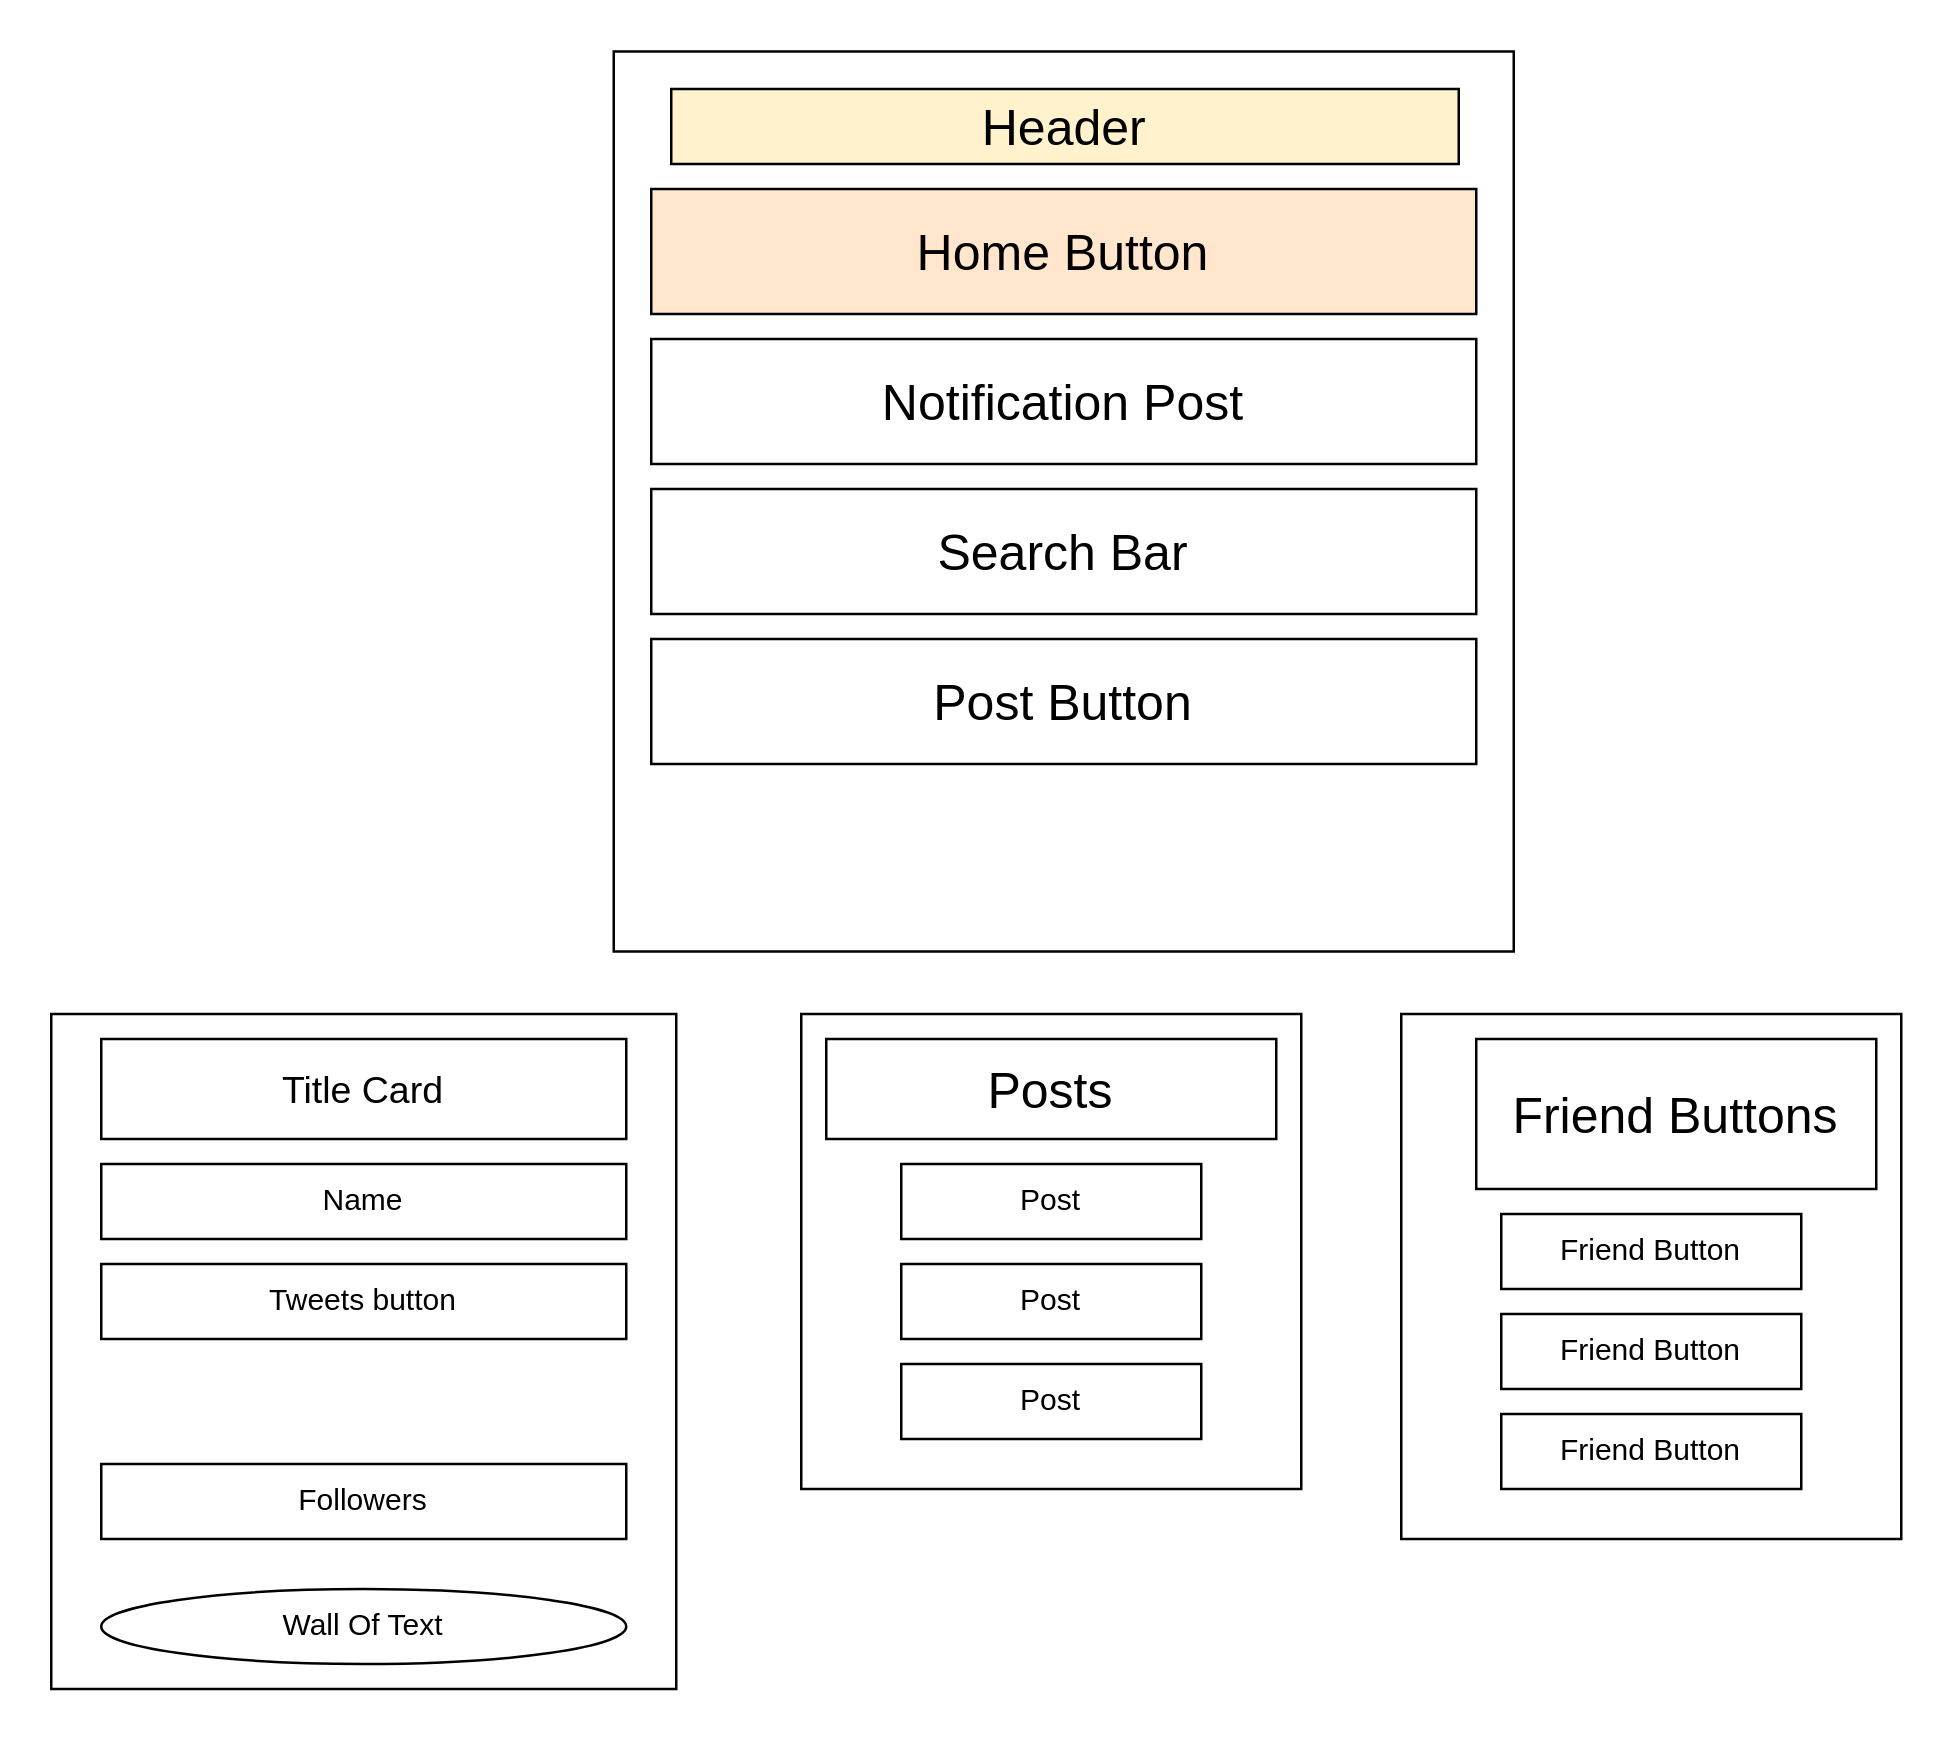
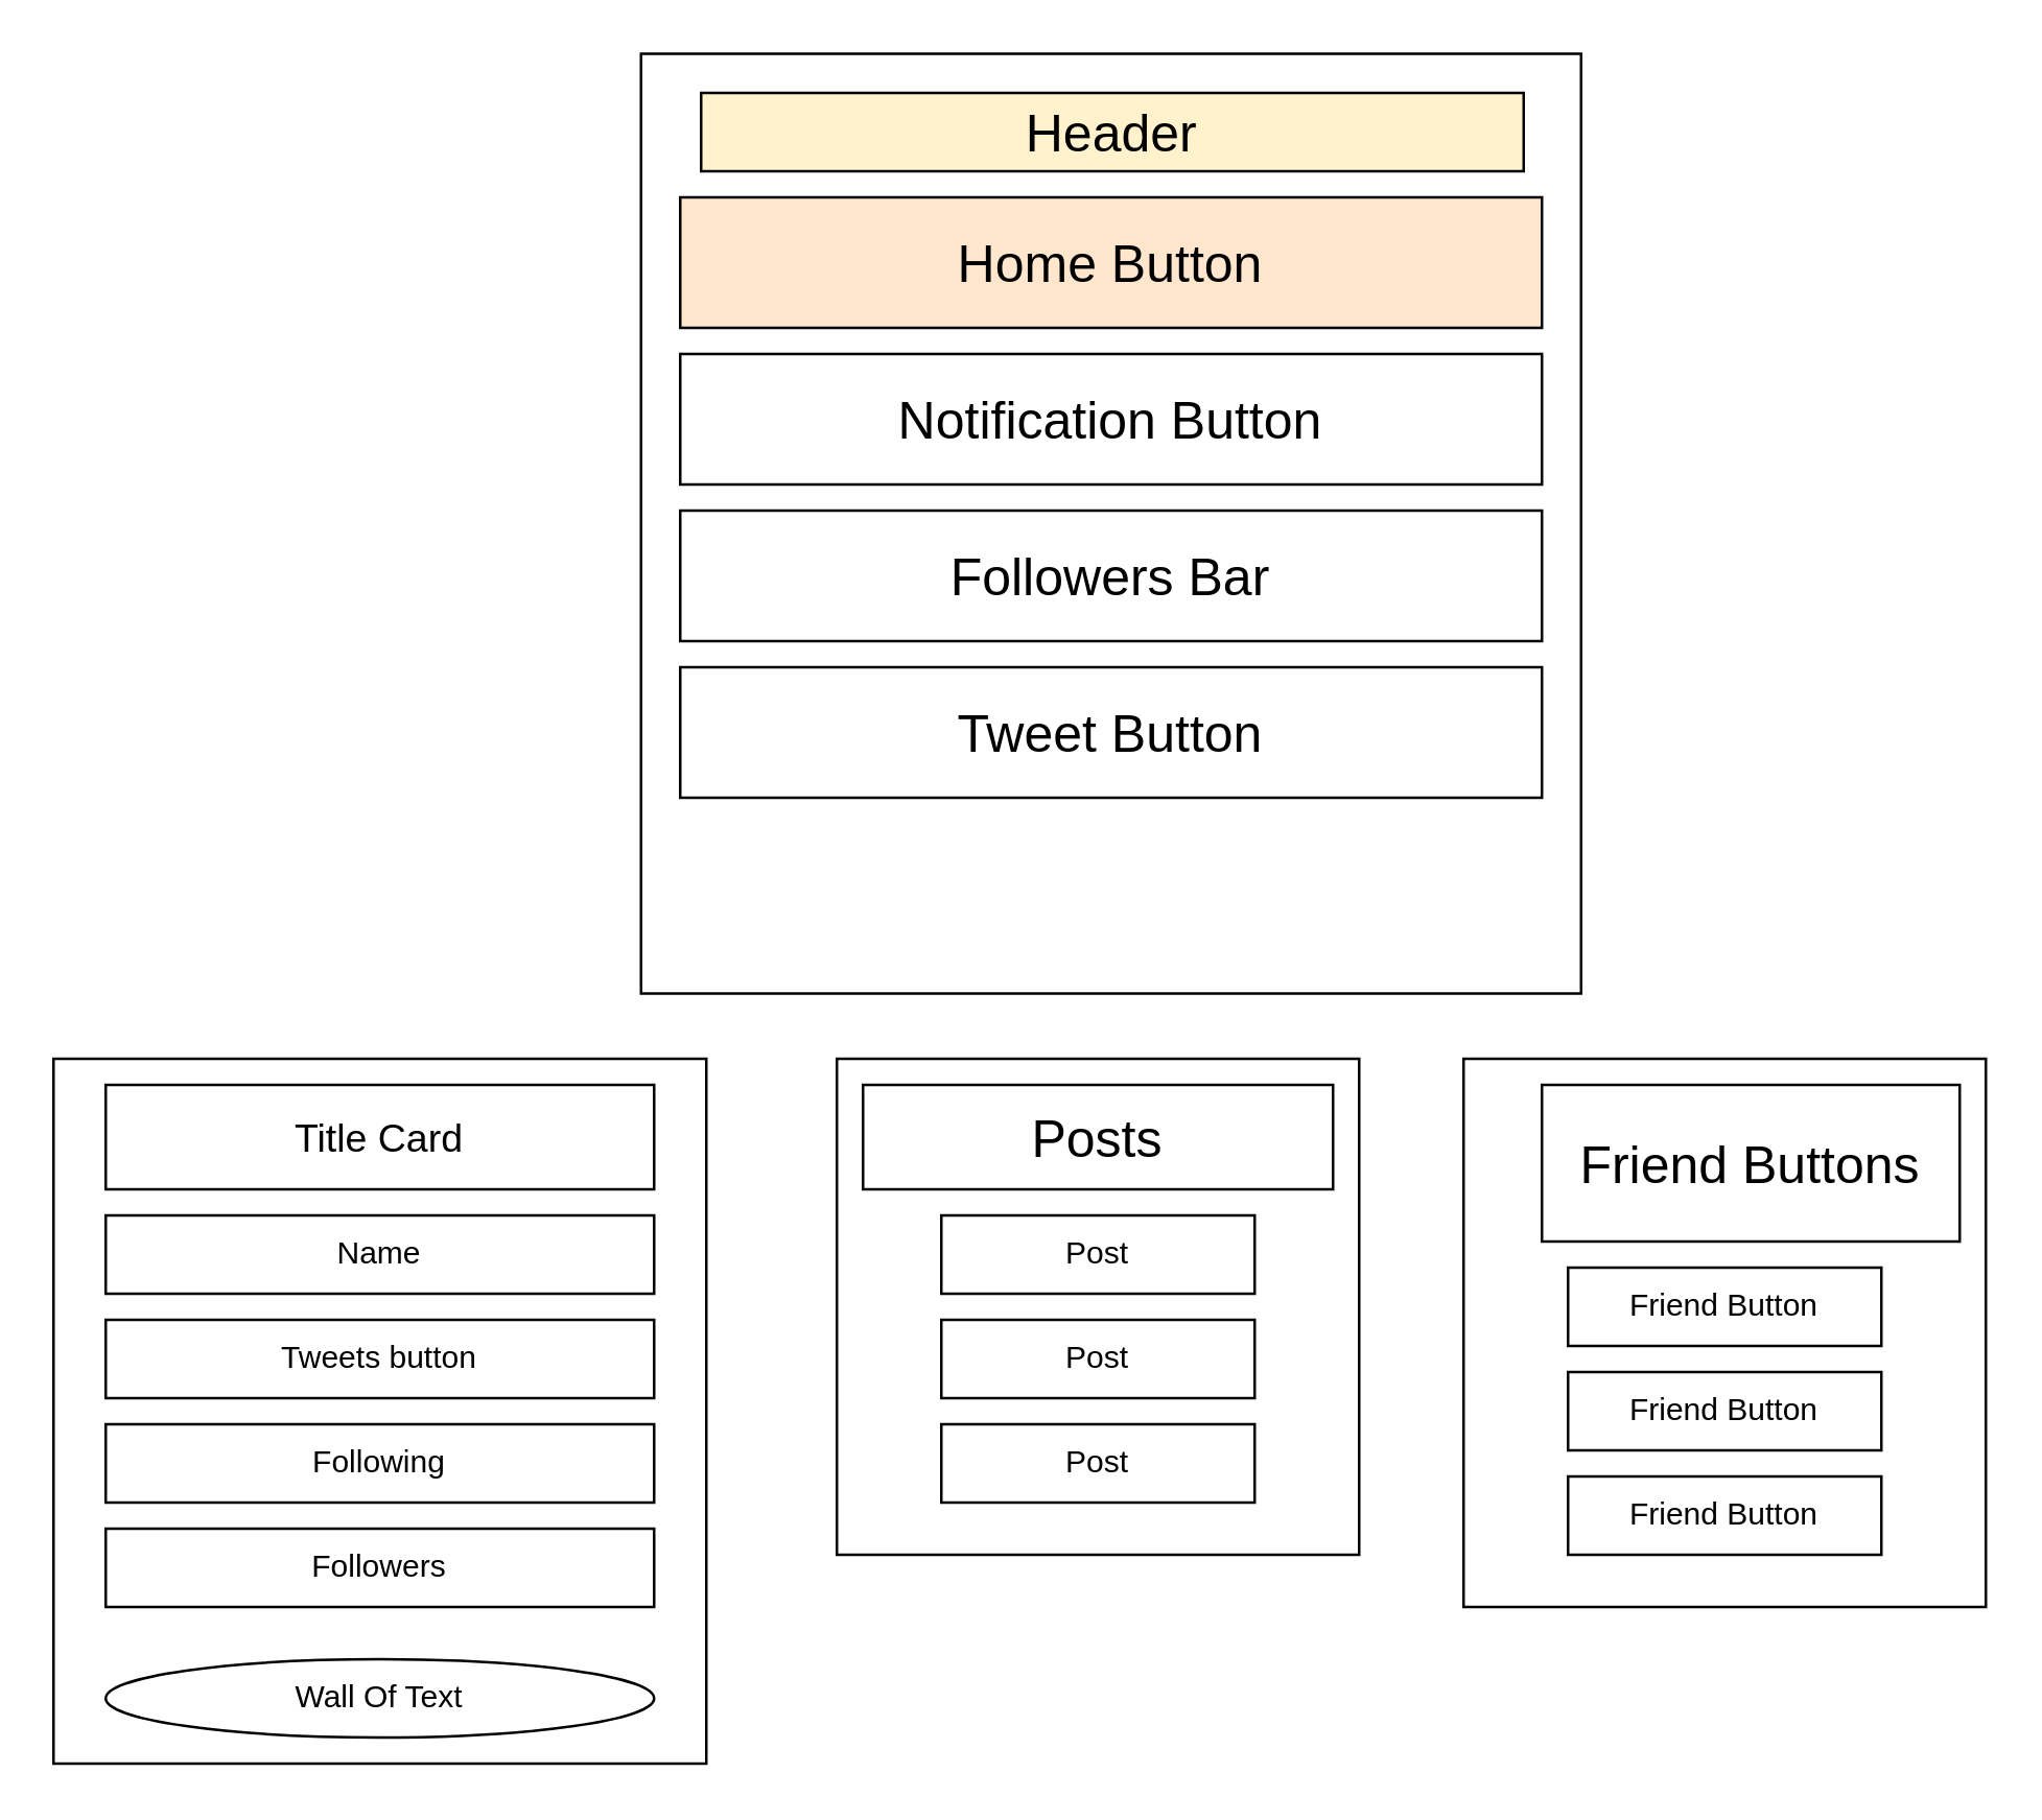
- <mxCell id="5" value="Notification Post" style="rounded=0;whiteSpace=wrap;html=1;fontSize=20;" parent="1" vertex="1"><mxGeometry x="260" y="135" width="330" height="50" as="geometry" /></mxCell>
+ <mxCell id="5" value="Notification Button" style="rounded=0;whiteSpace=wrap;html=1;fontSize=20;" parent="1" vertex="1"><mxGeometry x="260" y="135" width="330" height="50" as="geometry" /></mxCell>
- <mxCell id="6" value="Search Bar" style="rounded=0;whiteSpace=wrap;html=1;fontSize=20;" parent="1" vertex="1"><mxGeometry x="260" y="195" width="330" height="50" as="geometry" /></mxCell>
+ <mxCell id="6" value="Followers Bar" style="rounded=0;whiteSpace=wrap;html=1;fontSize=20;" parent="1" vertex="1"><mxGeometry x="260" y="195" width="330" height="50" as="geometry" /></mxCell>
- <mxCell id="7" value="Post Button" style="rounded=0;whiteSpace=wrap;html=1;fontSize=20;" parent="1" vertex="1"><mxGeometry x="260" y="255" width="330" height="50" as="geometry" /></mxCell>
+ <mxCell id="7" value="Tweet Button" style="rounded=0;whiteSpace=wrap;html=1;fontSize=20;" parent="1" vertex="1"><mxGeometry x="260" y="255" width="330" height="50" as="geometry" /></mxCell>
+ <mxCell id="16" value="Following" style="rounded=0;whiteSpace=wrap;html=1;" parent="1" vertex="1"><mxGeometry x="40" y="545" width="210" height="30" as="geometry" /></mxCell>
